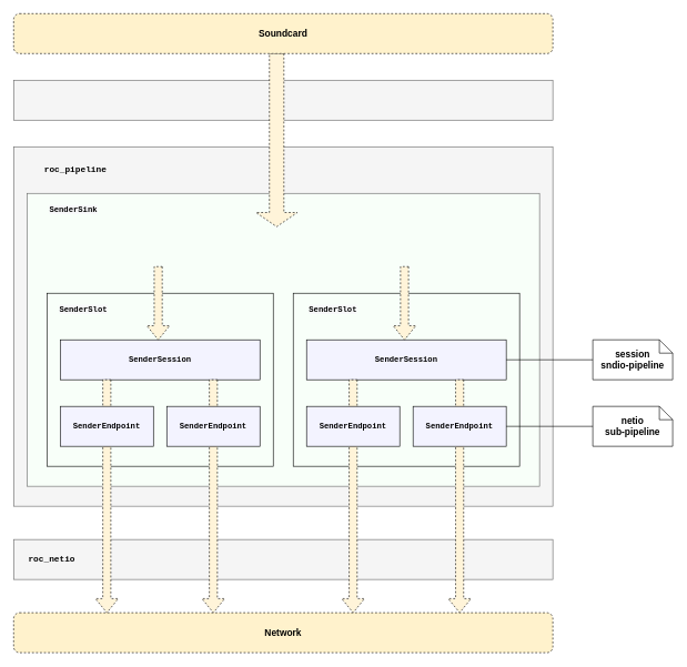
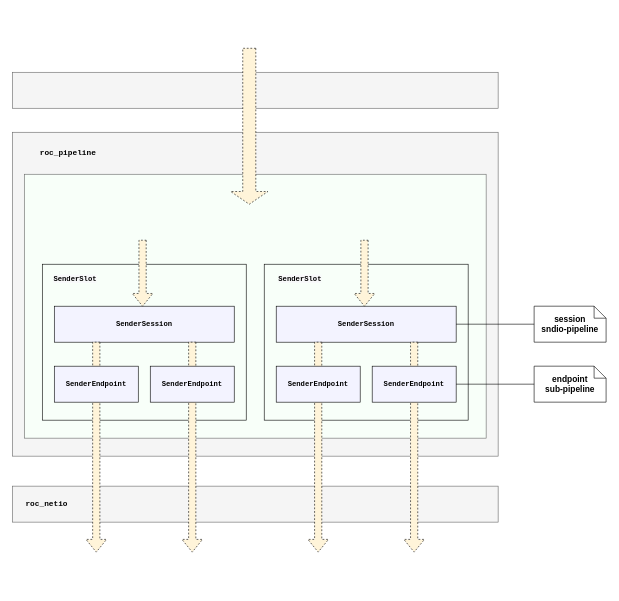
- <mxCell id="9" value="Soundcard" style="rounded=1;whiteSpace=wrap;html=1;fontFamily=Helvetica;fontSize=14;fillColor=#fff2cc;fontStyle=1;strokeColor=#000000;dashed=1;" parent="1" vertex="1"><mxGeometry x="20" y="20" width="810" height="60" as="geometry" /></mxCell>
- <mxCell id="6" value="&lt;span style=&quot;color: rgb(0, 0, 0); font-family: &amp;quot;Courier New&amp;quot;; font-size: 12px; font-style: normal; font-variant-ligatures: normal; font-variant-caps: normal; letter-spacing: normal; orphans: 2; text-align: center; text-indent: 0px; text-transform: none; widows: 2; word-spacing: 0px; -webkit-text-stroke-width: 0px; background-color: rgb(248, 249, 250); text-decoration-thickness: initial; text-decoration-style: initial; text-decoration-color: initial; float: none; display: inline !important;&quot;&gt;SenderSink&lt;/span&gt;" style="text;html=1;strokeColor=none;fillColor=none;align=center;verticalAlign=middle;whiteSpace=wrap;rounded=0;fontFamily=Courier New;fontStyle=1" parent="1" vertex="1"><mxGeometry x="70" y="300" width="80" height="30" as="geometry" /></mxCell>
- <mxCell id="12" value="&lt;span style=&quot;font-size: 14px;&quot;&gt;netio&lt;/span&gt;&lt;br style=&quot;font-size: 14px;&quot;&gt;&lt;span style=&quot;font-size: 14px;&quot;&gt;sub-pipeline&lt;/span&gt;" style="shape=note;size=20;whiteSpace=wrap;html=1;fontStyle=1" parent="1" vertex="1"><mxGeometry x="890" y="610" width="120" height="60" as="geometry" /></mxCell>
+ <mxCell id="12" value="&lt;span style=&quot;font-size: 14px;&quot;&gt;endpoint&lt;/span&gt;&lt;br style=&quot;font-size: 14px;&quot;&gt;&lt;span style=&quot;font-size: 14px;&quot;&gt;sub-pipeline&lt;/span&gt;" style="shape=note;size=20;whiteSpace=wrap;html=1;fontStyle=1" parent="1" vertex="1"><mxGeometry x="890" y="610" width="120" height="60" as="geometry" /></mxCell>
- <mxCell id="8" value="Network" style="rounded=1;whiteSpace=wrap;html=1;fontFamily=Helvetica;fontSize=14;fillColor=#fff2cc;fontStyle=1;strokeColor=#000000;dashed=1;" parent="1" vertex="1"><mxGeometry x="20" y="920" width="810" height="60" as="geometry" /></mxCell>
